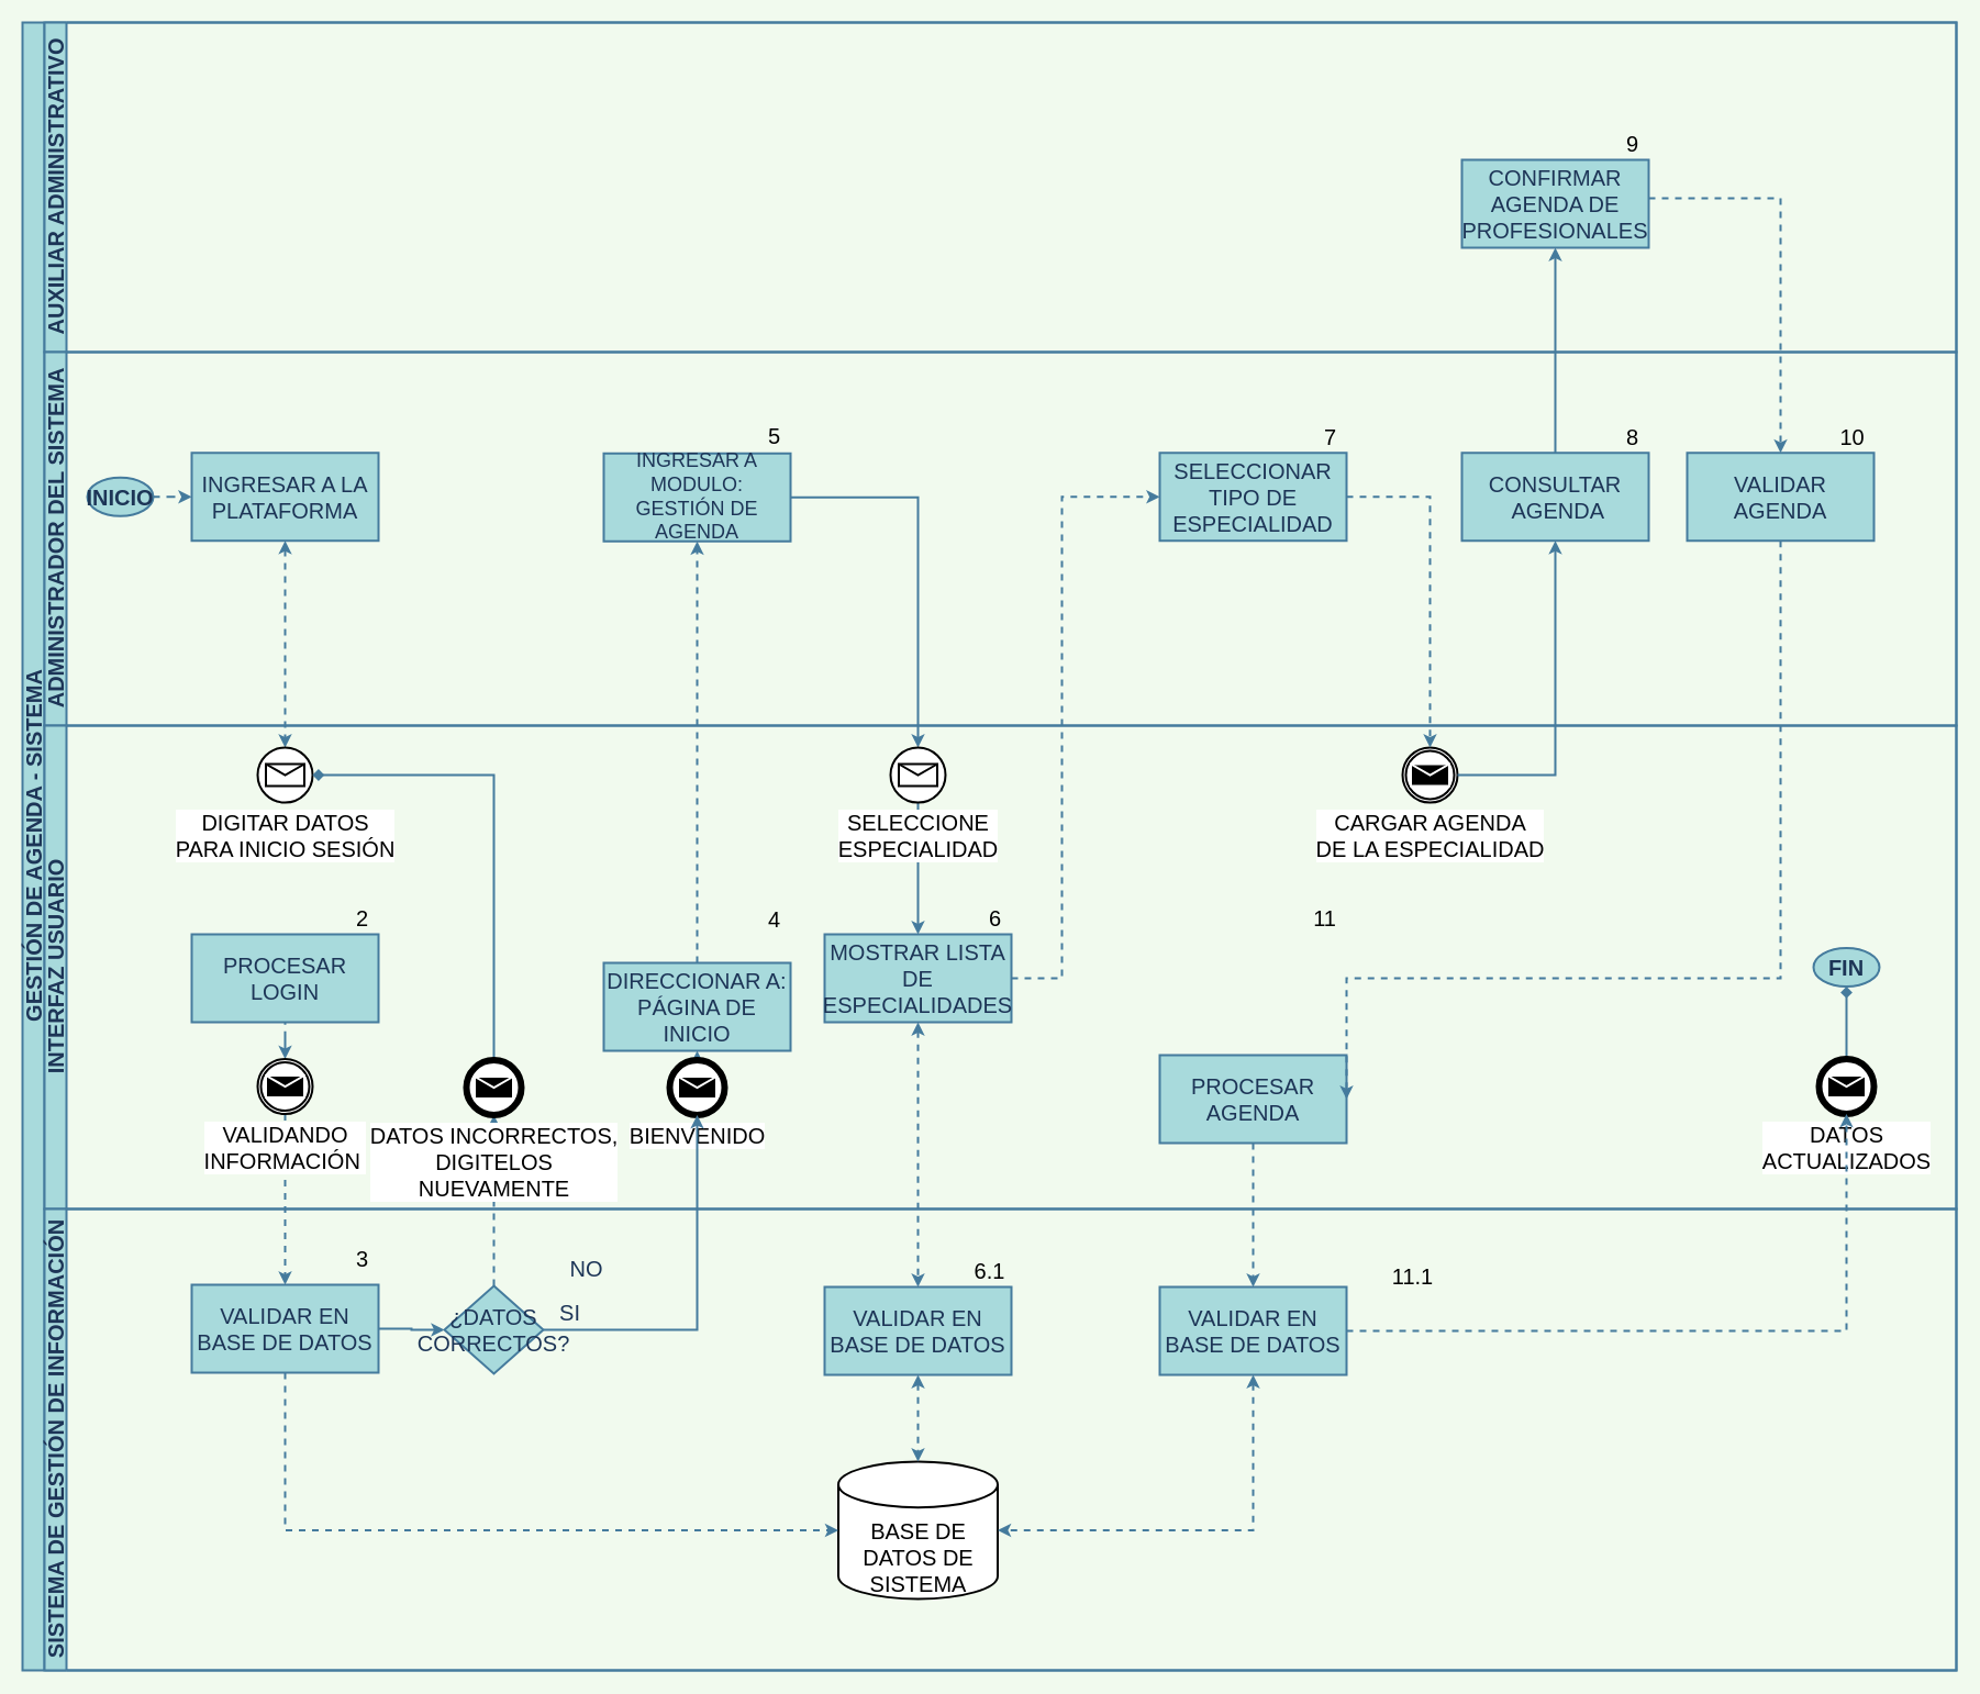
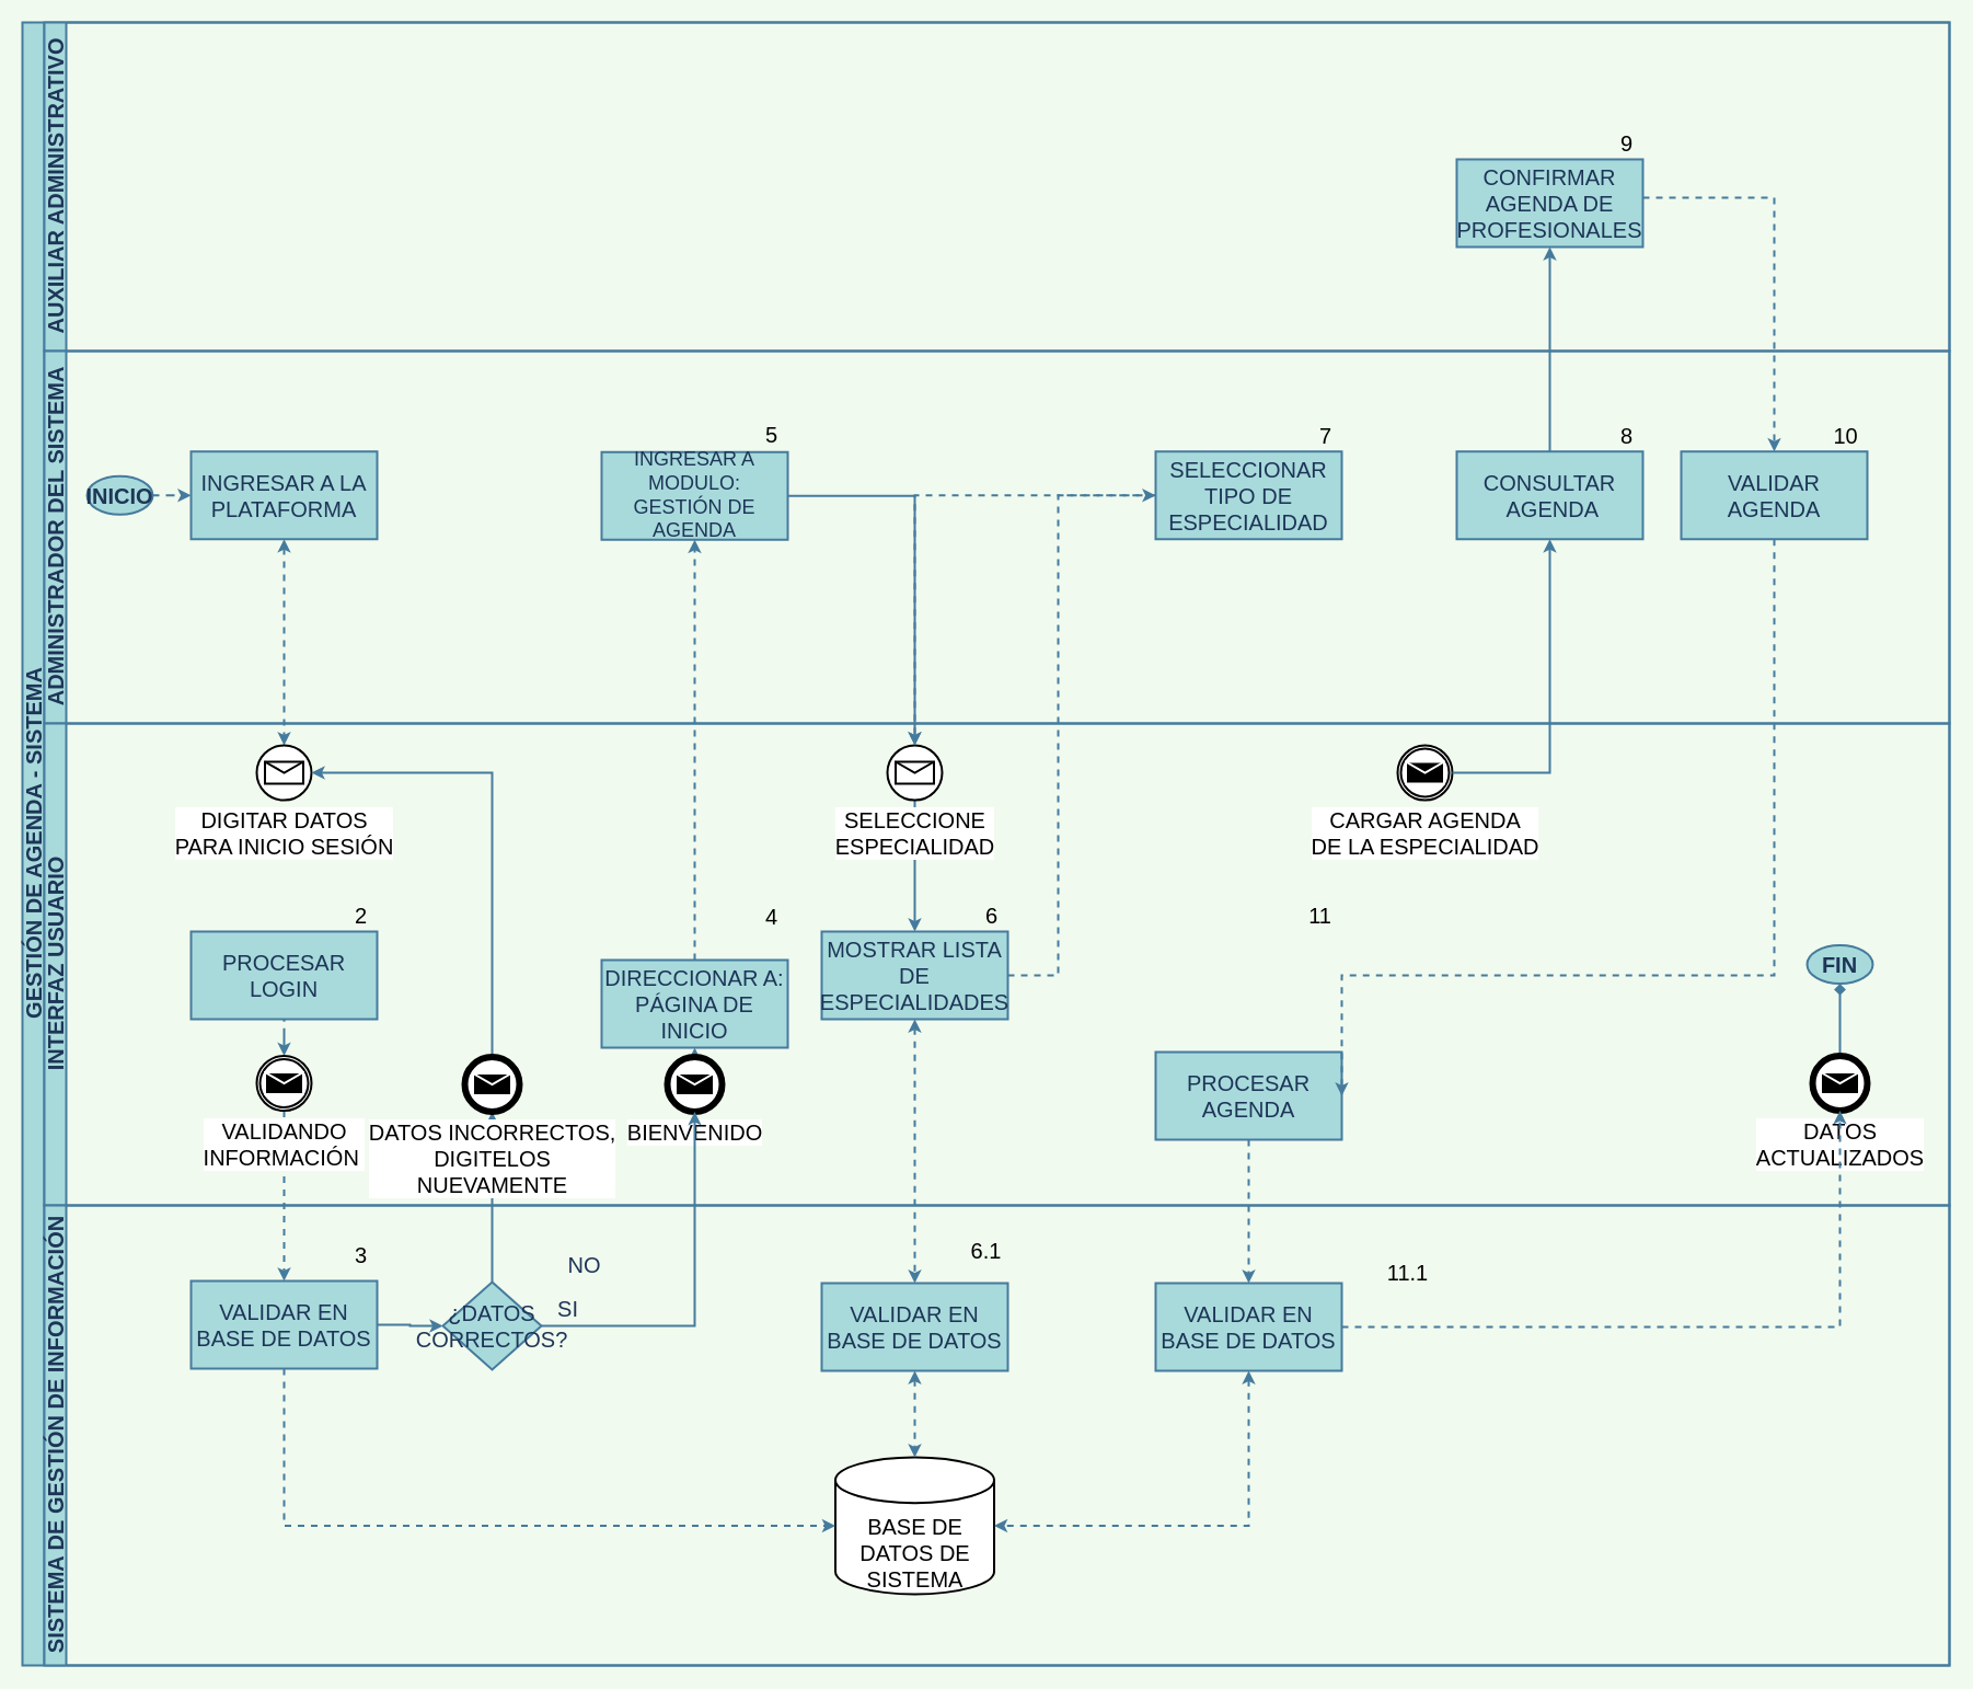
- <mxCell id="47" style="edgeStyle=orthogonalEdgeStyle;rounded=0;orthogonalLoop=1;jettySize=auto;html=1;dashed=1;startArrow=none;startFill=0;strokeColor=#457B9D;strokeWidth=2;fontSize=20;" parent="2" source="15" target="43" edge="1"><mxGeometry relative="1" as="geometry" /></mxCell>
+ <mxCell id="47" style="edgeStyle=orthogonalEdgeStyle;rounded=0;orthogonalLoop=1;jettySize=auto;html=1;dashed=1;startArrow=none;startFill=0;strokeColor=#457B9D;strokeWidth=2;fontSize=20;" parent="2" source="15" target="38" edge="1"><mxGeometry relative="1" as="geometry" /></mxCell>
- <mxCell id="30" style="edgeStyle=orthogonalEdgeStyle;rounded=0;orthogonalLoop=1;jettySize=auto;html=1;exitX=0.5;exitY=0;exitDx=0;exitDy=0;exitPerimeter=0;entryX=1;entryY=0.5;entryDx=0;entryDy=0;entryPerimeter=0;strokeColor=#457B9D;fontSize=20;strokeWidth=2;endArrow=diamond;" parent="25" source="31" target="29" edge="1"><mxGeometry relative="1" as="geometry" /></mxCell>
+ <mxCell id="30" style="edgeStyle=orthogonalEdgeStyle;rounded=0;orthogonalLoop=1;jettySize=auto;html=1;exitX=0.5;exitY=0;exitDx=0;exitDy=0;exitPerimeter=0;entryX=1;entryY=0.5;entryDx=0;entryDy=0;entryPerimeter=0;strokeColor=#457B9D;fontSize=20;strokeWidth=2;" parent="25" source="31" target="29" edge="1"><mxGeometry relative="1" as="geometry" /></mxCell>
- <mxCell id="8" value="" style="edgeStyle=orthogonalEdgeStyle;rounded=0;orthogonalLoop=1;jettySize=auto;html=1;dashed=1;startArrow=none;startFill=0;endArrow=classic;endFill=1;strokeColor=#457B9D;strokeWidth=2;entryX=0.5;entryY=1;entryDx=0;entryDy=0;entryPerimeter=0;fontSize=20;" parent="2" source="57" target="31" edge="1"><mxGeometry relative="1" as="geometry"><mxPoint x="347" y="530" as="targetPoint" /><mxPoint x="347" y="582.5" as="sourcePoint" /></mxGeometry></mxCell>
+ <mxCell id="8" value="" style="edgeStyle=orthogonalEdgeStyle;rounded=0;orthogonalLoop=1;jettySize=auto;html=1;dashed=0;startArrow=none;startFill=0;endArrow=classic;endFill=1;strokeColor=#457B9D;strokeWidth=2;entryX=0.5;entryY=1;entryDx=0;entryDy=0;entryPerimeter=0;fontSize=20;" parent="2" source="57" target="31" edge="1"><mxGeometry relative="1" as="geometry"><mxPoint x="347" y="530" as="targetPoint" /><mxPoint x="347" y="582.5" as="sourcePoint" /></mxGeometry></mxCell>
- <mxCell id="64" value="6.1" style="text;html=1;align=center;verticalAlign=middle;resizable=0;points=[];autosize=1;strokeColor=none;fillColor=none;fontSize=20;strokeWidth=2;" parent="50" vertex="1"><mxGeometry x="840" y="41" width="40" height="30" as="geometry" /></mxCell>
+ <mxCell id="64" value="6.1" style="text;html=1;align=center;verticalAlign=middle;resizable=0;points=[];autosize=1;strokeColor=none;fillColor=none;fontSize=20;strokeWidth=2;" parent="50" vertex="1"><mxGeometry x="840" y="26" width="40" height="30" as="geometry" /></mxCell>
